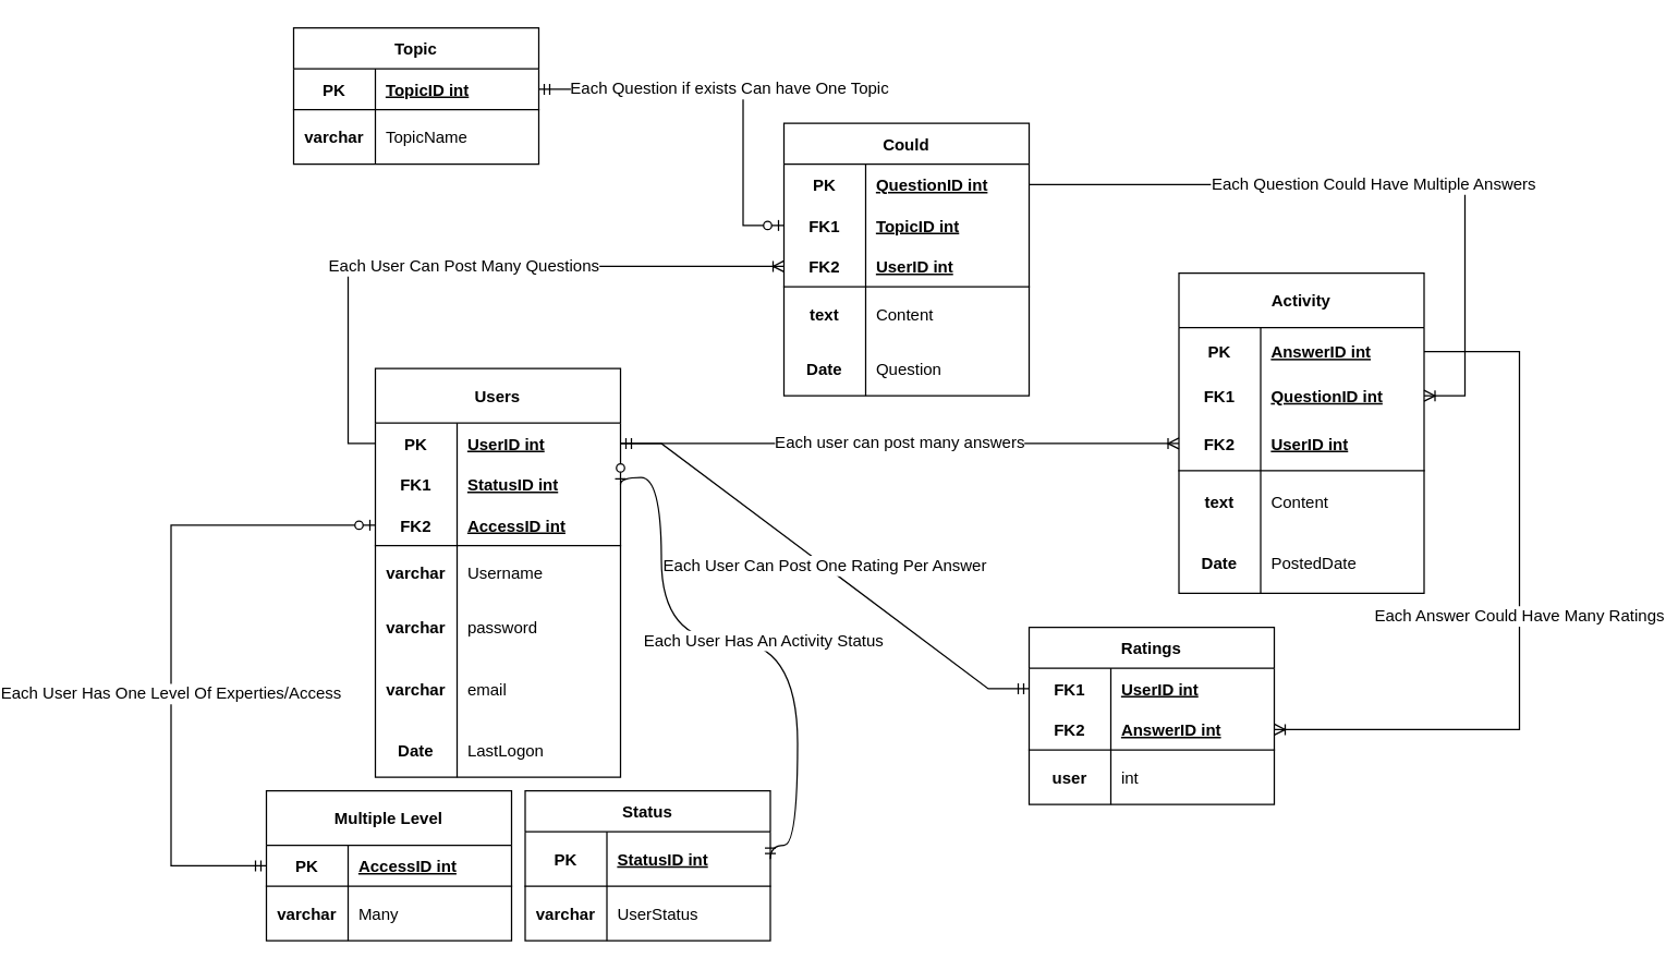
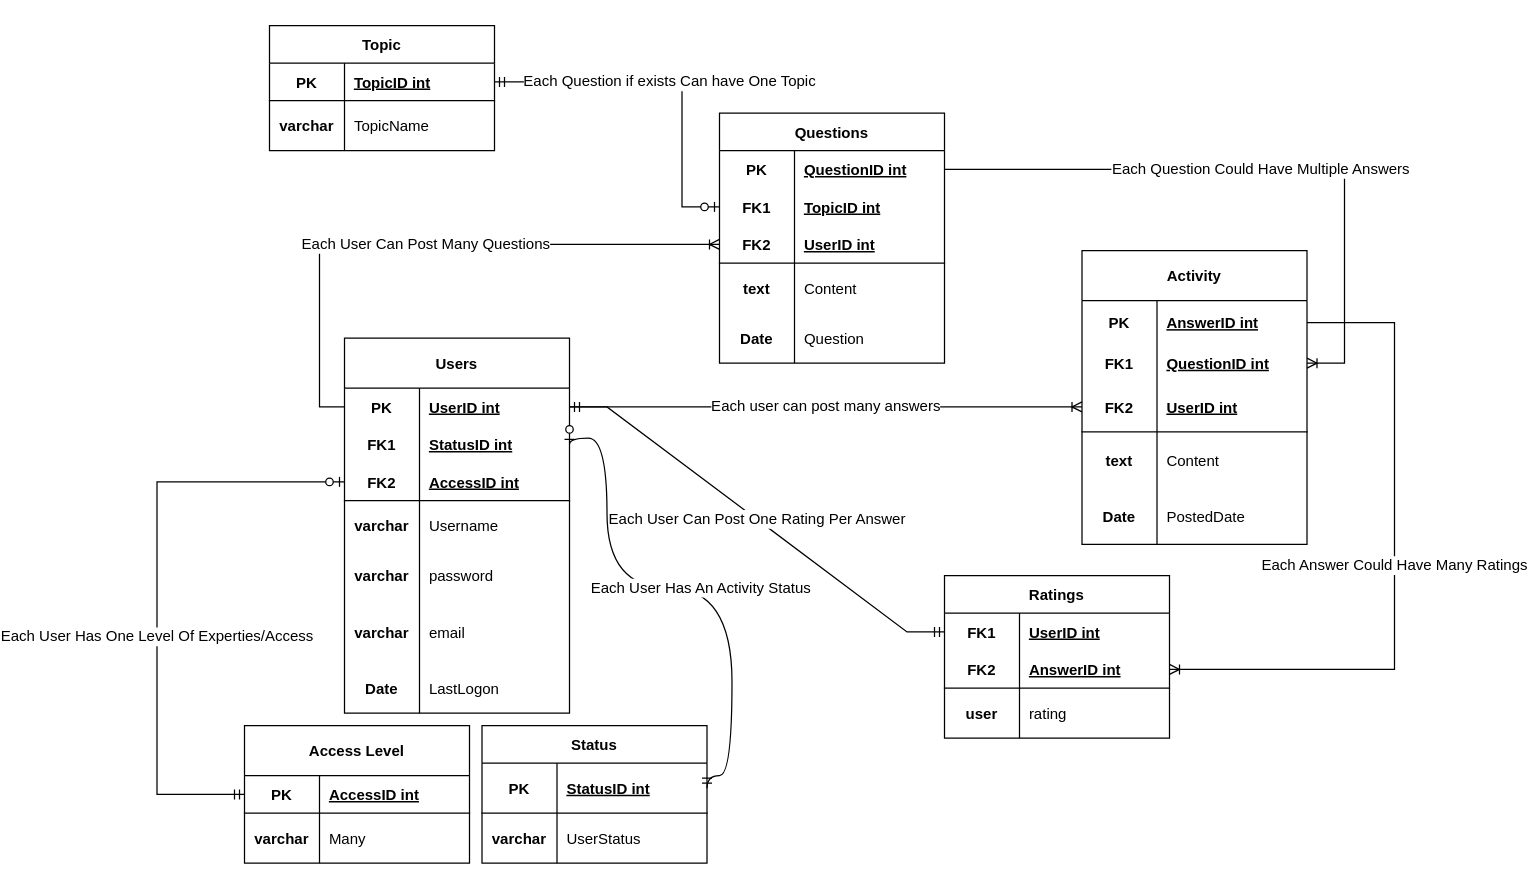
- <mxCell id="40" value="Could" style="shape=table;startSize=30;container=1;collapsible=1;childLayout=tableLayout;fixedRows=1;rowLines=0;fontStyle=1;align=center;resizeLast=1;" parent="1" vertex="1"><mxGeometry x="470" y="90" width="180" height="200" as="geometry" /></mxCell>
+ <mxCell id="40" value="Questions" style="shape=table;startSize=30;container=1;collapsible=1;childLayout=tableLayout;fixedRows=1;rowLines=0;fontStyle=1;align=center;resizeLast=1;" parent="1" vertex="1"><mxGeometry x="470" y="90" width="180" height="200" as="geometry" /></mxCell>
- <mxCell id="68" value="int" style="shape=partialRectangle;connectable=0;fillColor=none;top=0;left=0;bottom=0;right=0;align=left;spacingLeft=6;overflow=hidden;" parent="66" vertex="1"><mxGeometry x="60" width="120" height="40" as="geometry"><mxRectangle width="120" height="40" as="alternateBounds" /></mxGeometry></mxCell>
+ <mxCell id="68" value="rating" style="shape=partialRectangle;connectable=0;fillColor=none;top=0;left=0;bottom=0;right=0;align=left;spacingLeft=6;overflow=hidden;" parent="66" vertex="1"><mxGeometry x="60" width="120" height="40" as="geometry"><mxRectangle width="120" height="40" as="alternateBounds" /></mxGeometry></mxCell>
- <mxCell id="71" value="Multiple Level" style="shape=table;startSize=40;container=1;collapsible=1;childLayout=tableLayout;fixedRows=1;rowLines=0;fontStyle=1;align=center;resizeLast=1;" parent="1" vertex="1"><mxGeometry x="90" y="580" width="180" height="110" as="geometry" /></mxCell>
+ <mxCell id="71" value="Access Level" style="shape=table;startSize=40;container=1;collapsible=1;childLayout=tableLayout;fixedRows=1;rowLines=0;fontStyle=1;align=center;resizeLast=1;" parent="1" vertex="1"><mxGeometry x="90" y="580" width="180" height="110" as="geometry" /></mxCell>
